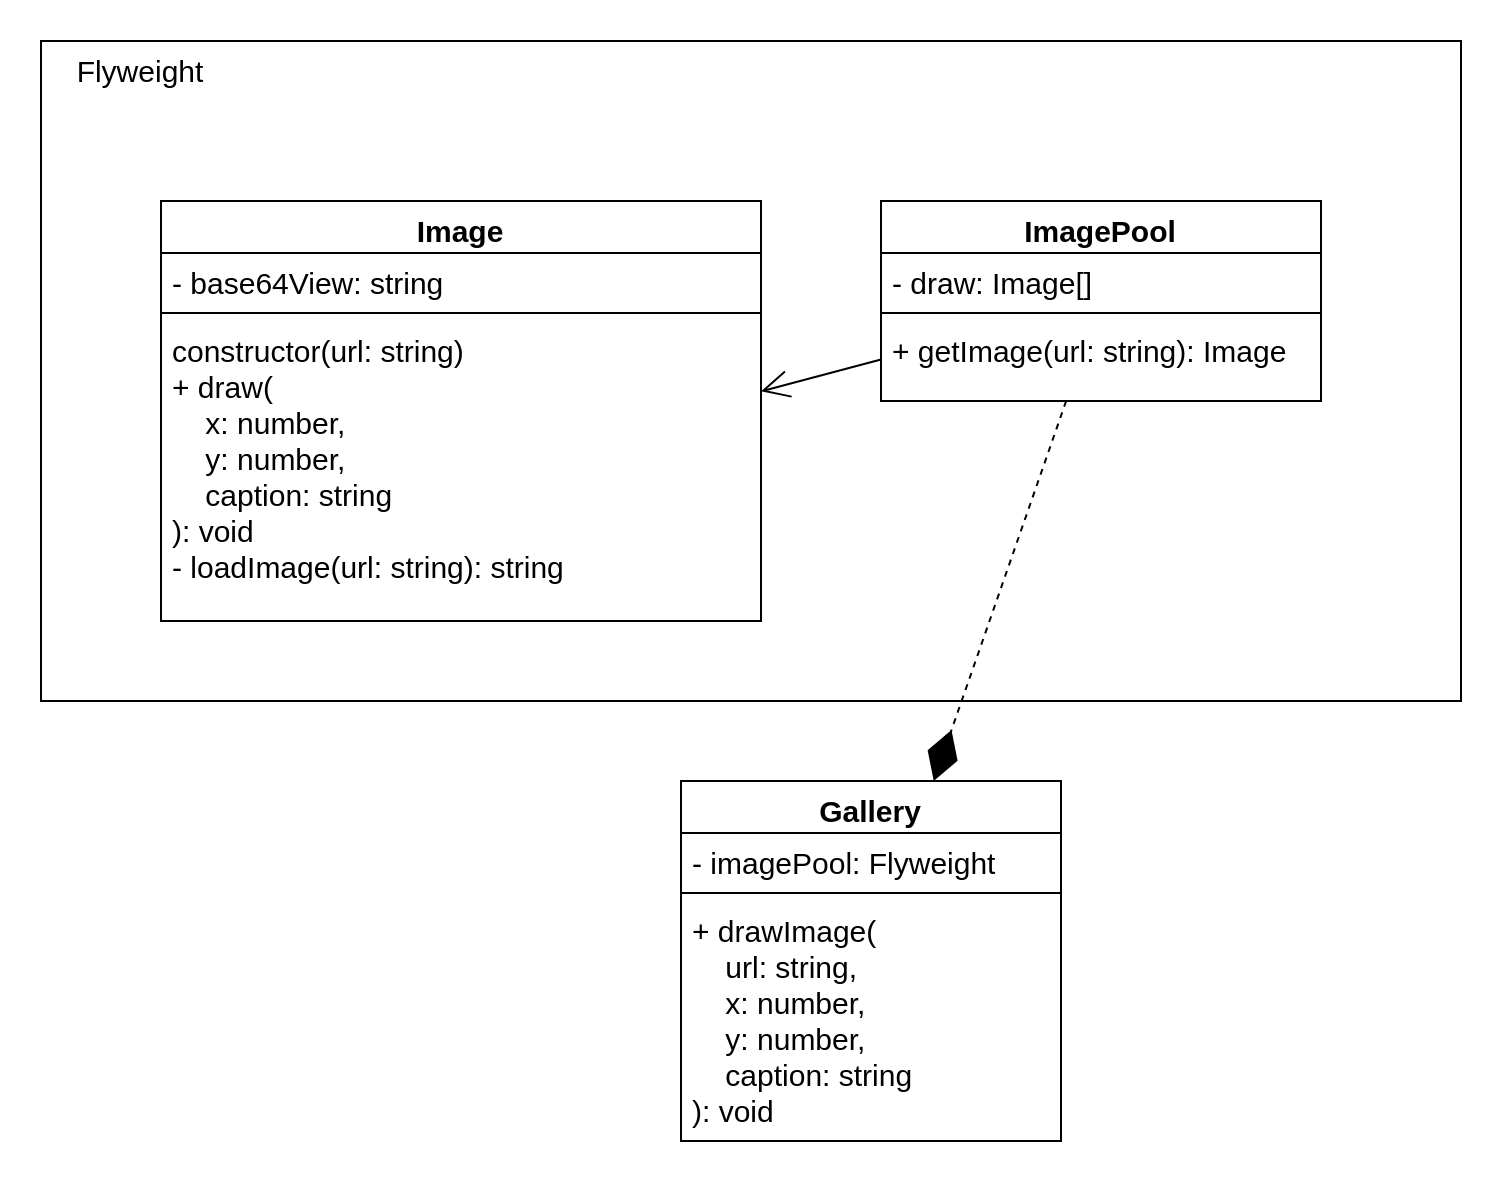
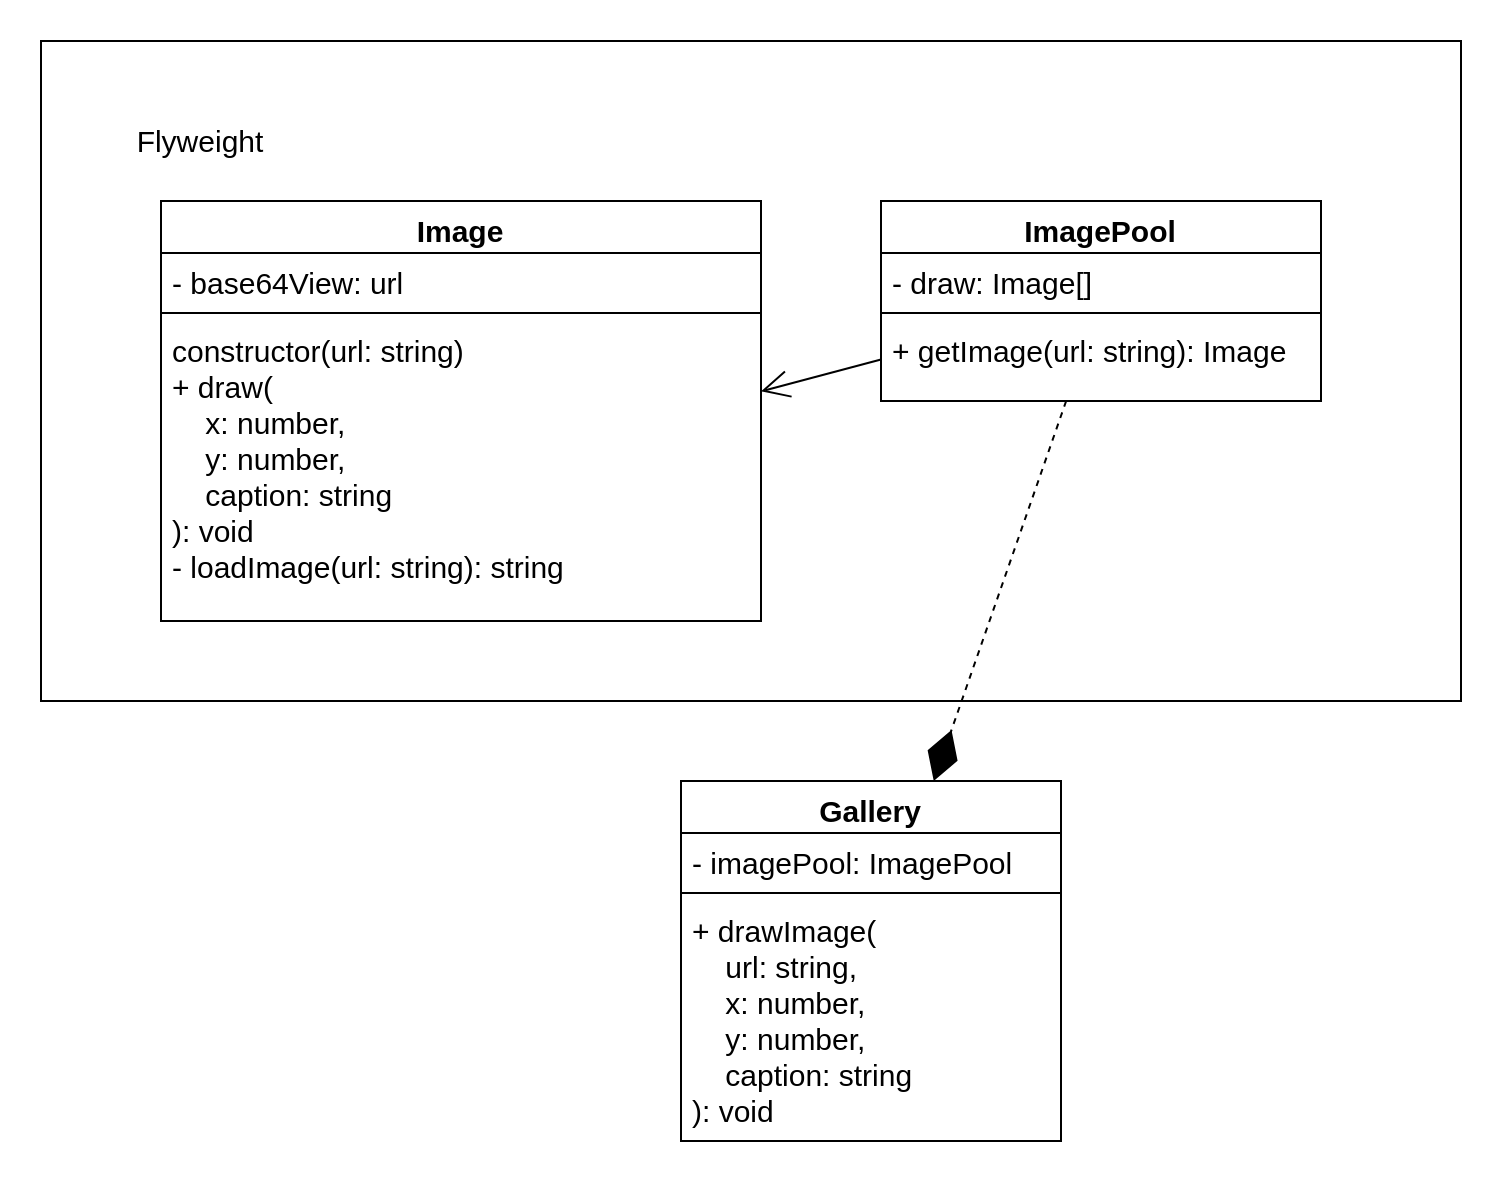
- <mxCell id="11" value="&lt;font style=&quot;font-size: 15px;&quot;&gt;Flyweight&lt;/font&gt;" style="text;html=1;strokeColor=none;fillColor=none;align=center;verticalAlign=middle;whiteSpace=wrap;rounded=0;fontSize=15;" vertex="1" parent="1"><mxGeometry x="20" y="20" width="100" height="30" as="geometry" /></mxCell>
+ <mxCell id="11" value="&lt;font style=&quot;font-size: 15px;&quot;&gt;Flyweight&lt;/font&gt;" style="text;html=1;strokeColor=none;fillColor=none;align=center;verticalAlign=middle;whiteSpace=wrap;rounded=0;fontSize=15;" vertex="1" parent="1"><mxGeometry x="50" y="55" width="100" height="30" as="geometry" /></mxCell>
- <mxCell id="4" value="- base64View: string" style="text;strokeColor=none;fillColor=none;align=left;verticalAlign=top;spacingLeft=4;spacingRight=4;overflow=hidden;rotatable=0;points=[[0,0.5],[1,0.5]];portConstraint=eastwest;fontSize=15;" vertex="1" parent="3"><mxGeometry y="26" width="300" height="26" as="geometry" /></mxCell>
+ <mxCell id="4" value="- base64View: url" style="text;strokeColor=none;fillColor=none;align=left;verticalAlign=top;spacingLeft=4;spacingRight=4;overflow=hidden;rotatable=0;points=[[0,0.5],[1,0.5]];portConstraint=eastwest;fontSize=15;" vertex="1" parent="3"><mxGeometry y="26" width="300" height="26" as="geometry" /></mxCell>
- <mxCell id="13" value="- imagePool: Flyweight" style="text;strokeColor=none;fillColor=none;align=left;verticalAlign=top;spacingLeft=4;spacingRight=4;overflow=hidden;rotatable=0;points=[[0,0.5],[1,0.5]];portConstraint=eastwest;fontSize=15;" vertex="1" parent="12"><mxGeometry y="26" width="190" height="26" as="geometry" /></mxCell>
+ <mxCell id="13" value="- imagePool: ImagePool" style="text;strokeColor=none;fillColor=none;align=left;verticalAlign=top;spacingLeft=4;spacingRight=4;overflow=hidden;rotatable=0;points=[[0,0.5],[1,0.5]];portConstraint=eastwest;fontSize=15;" vertex="1" parent="12"><mxGeometry y="26" width="190" height="26" as="geometry" /></mxCell>
